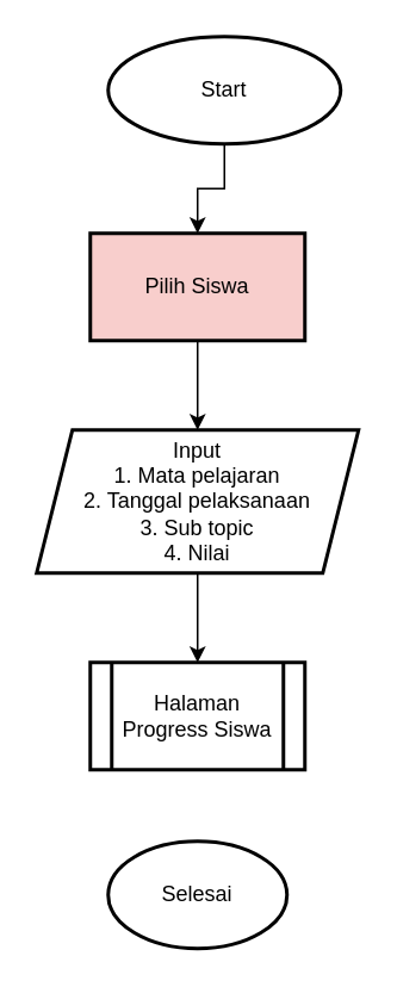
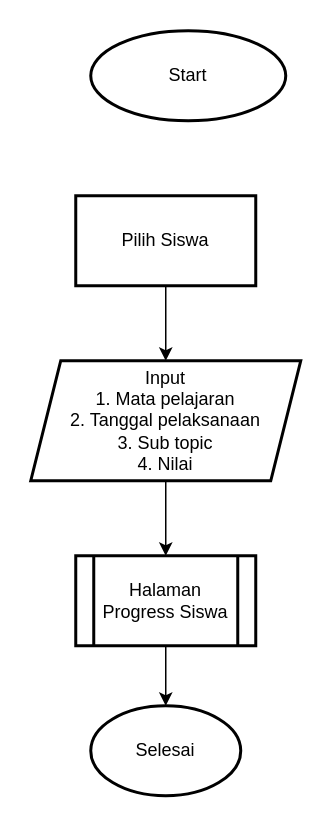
- <mxCell id="2" value="" style="edgeStyle=orthogonalEdgeStyle;rounded=0;orthogonalLoop=1;jettySize=auto;html=1;" edge="1" parent="1" source="3" target="5"><mxGeometry relative="1" as="geometry" /></mxCell>
- <mxCell id="5" value="Pilih Siswa" style="whiteSpace=wrap;html=1;strokeWidth=2;fillColor=#f8cecc;" vertex="1" parent="1"><mxGeometry x="50" y="130" width="120" height="60" as="geometry" /></mxCell>
+ <mxCell id="5" value="Pilih Siswa" style="whiteSpace=wrap;html=1;strokeWidth=2;" vertex="1" parent="1"><mxGeometry x="50" y="130" width="120" height="60" as="geometry" /></mxCell>
+ <mxCell id="10" style="edgeStyle=orthogonalEdgeStyle;rounded=0;orthogonalLoop=1;jettySize=auto;html=1;entryX=0.5;entryY=0;entryDx=0;entryDy=0;entryPerimeter=0;" edge="1" parent="1" source="8" target="9"><mxGeometry relative="1" as="geometry" /></mxCell>
